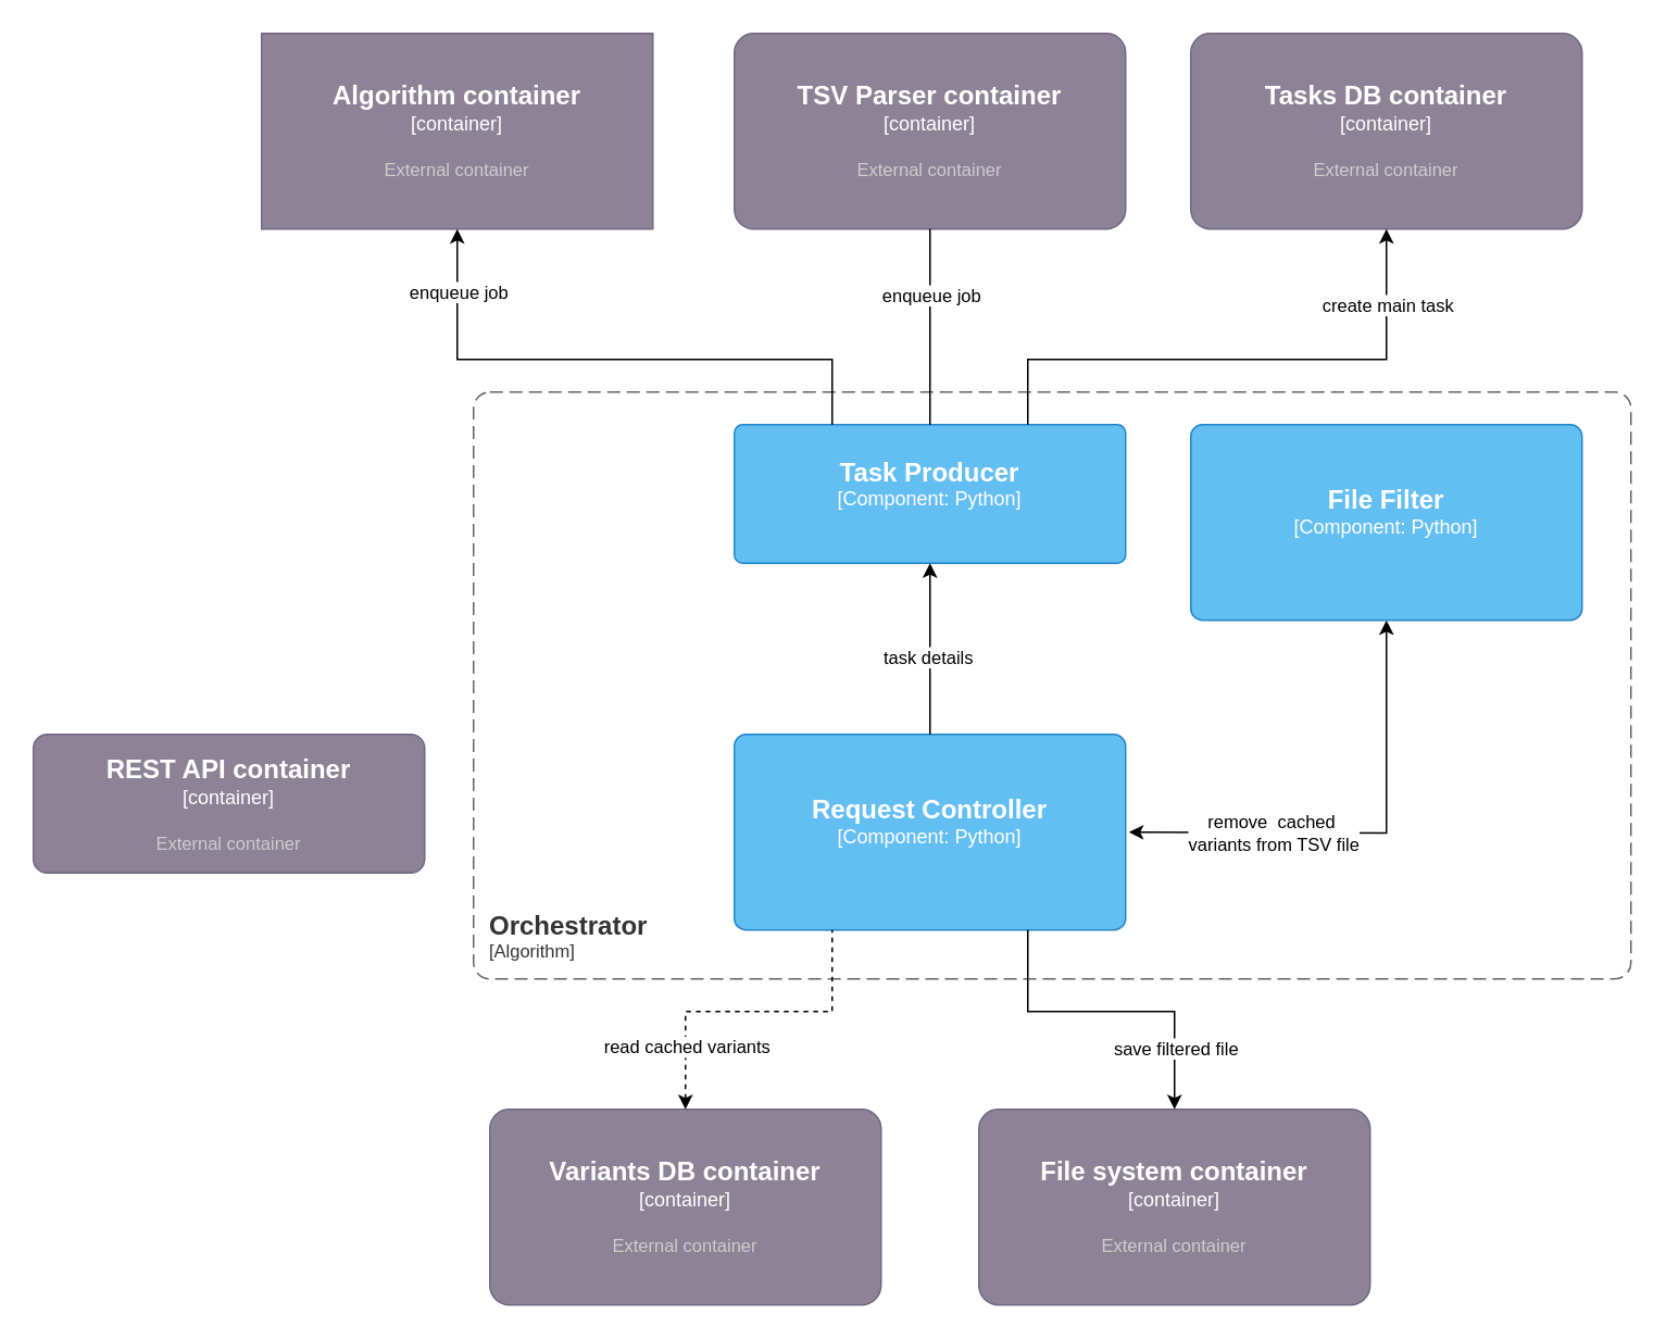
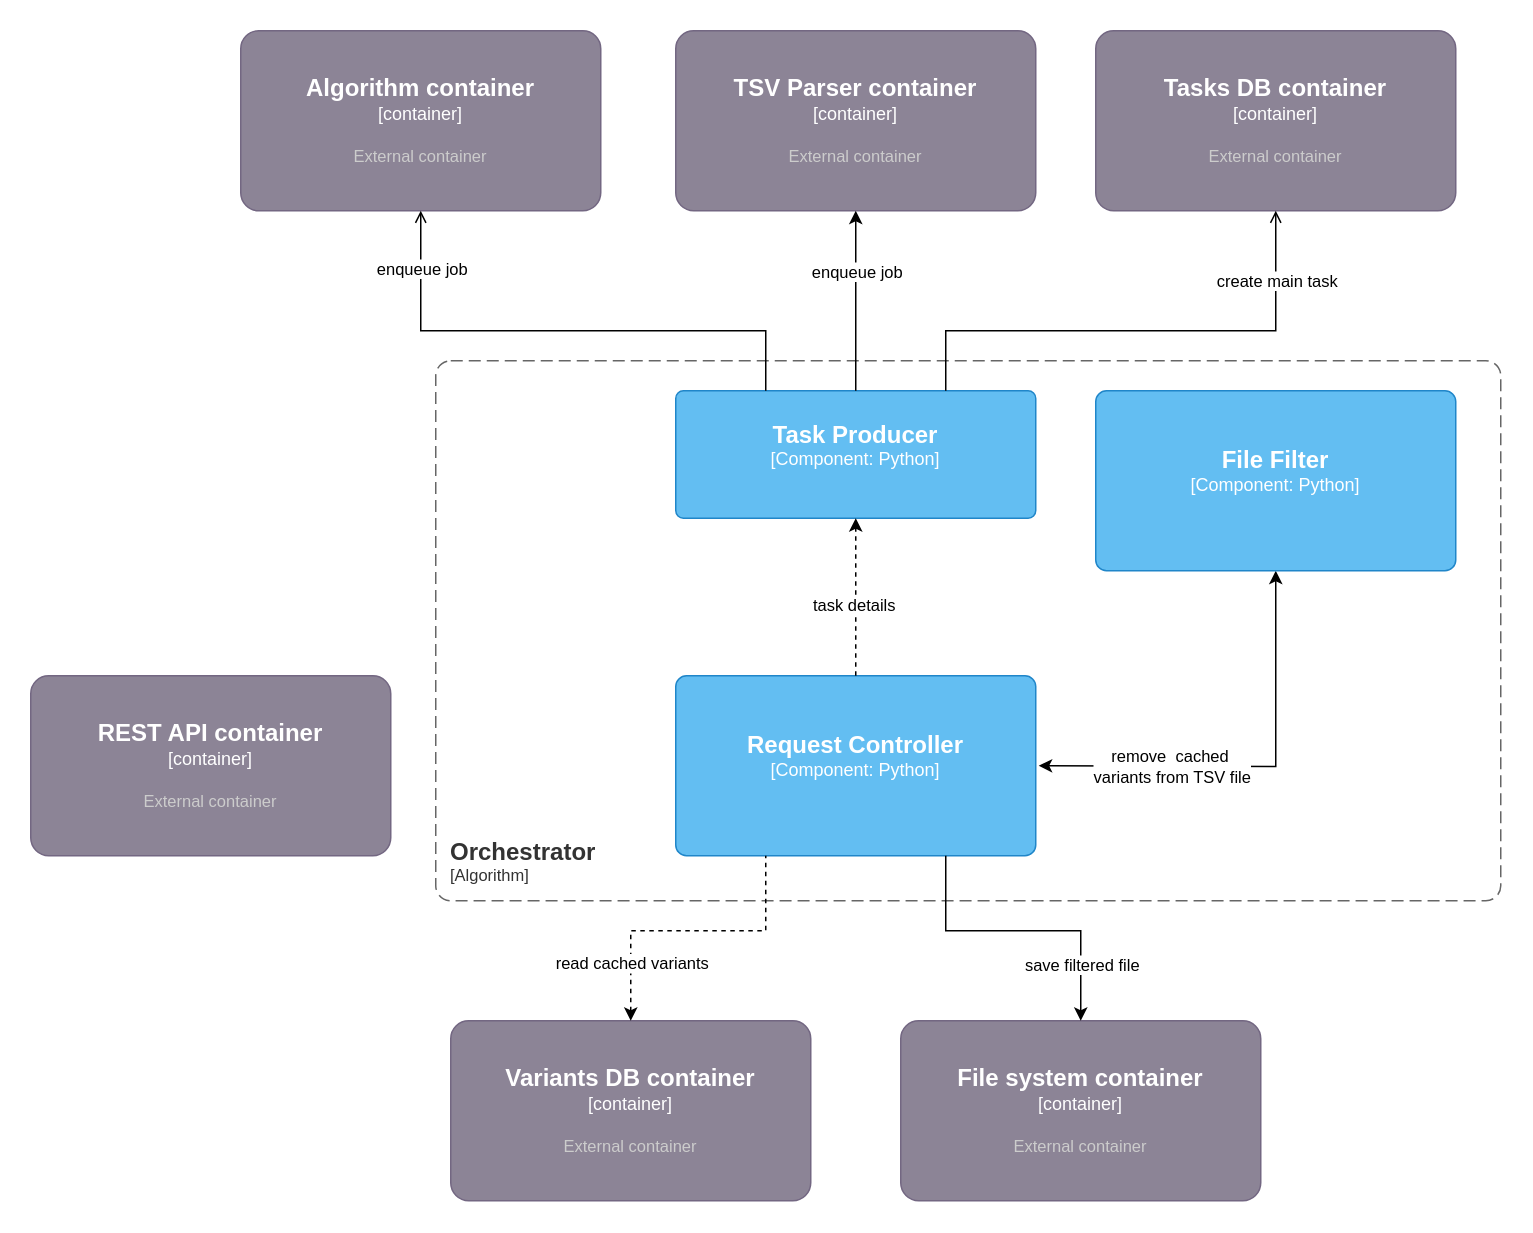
- <mxCell id="12" value="&lt;font style=&quot;font-size: 16px&quot;&gt;&lt;b&gt;Algorithm container&lt;/b&gt;&lt;/font&gt;&lt;div&gt;[container]&lt;/div&gt;&lt;br&gt;&lt;div&gt;&lt;font style=&quot;font-size: 11px&quot;&gt;&lt;font color=&quot;#cccccc&quot;&gt;External container&lt;/font&gt;&lt;/div&gt;" style="whiteSpace=wrap;html=1;labelBackgroundColor=none;fillColor=#8C8496;fontColor=#ffffff;align=center;arcSize=10;strokeColor=#736782;metaEdit=1;resizable=0;points=[[0.25,0,0],[0.5,0,0],[0.75,0,0],[1,0.25,0],[1,0.5,0],[1,0.75,0],[0.75,1,0],[0.5,1,0],[0.25,1,0],[0,0.75,0],[0,0.5,0],[0,0.25,0]];rounded=0;" vertex="1" parent="1"><mxGeometry x="160" y="20" width="240" height="120" as="geometry" /></mxCell>
+ <mxCell id="12" value="&lt;font style=&quot;font-size: 16px&quot;&gt;&lt;b&gt;Algorithm container&lt;/b&gt;&lt;/font&gt;&lt;div&gt;[container]&lt;/div&gt;&lt;br&gt;&lt;div&gt;&lt;font style=&quot;font-size: 11px&quot;&gt;&lt;font color=&quot;#cccccc&quot;&gt;External container&lt;/font&gt;&lt;/div&gt;" style="rounded=1;whiteSpace=wrap;html=1;labelBackgroundColor=none;fillColor=#8C8496;fontColor=#ffffff;align=center;arcSize=10;strokeColor=#736782;metaEdit=1;resizable=0;points=[[0.25,0,0],[0.5,0,0],[0.75,0,0],[1,0.25,0],[1,0.5,0],[1,0.75,0],[0.75,1,0],[0.5,1,0],[0.25,1,0],[0,0.75,0],[0,0.5,0],[0,0.25,0]];" vertex="1" parent="1"><mxGeometry x="160" y="20" width="240" height="120" as="geometry" /></mxCell>
- <mxCell id="18" style="edgeStyle=orthogonalEdgeStyle;rounded=0;orthogonalLoop=1;jettySize=auto;html=1;exitX=0.5;exitY=0;exitDx=0;exitDy=0;exitPerimeter=0;entryX=0.5;entryY=1;entryDx=0;entryDy=0;entryPerimeter=0;endArrow=none;" edge="1" parent="1" source="13" target="11"><mxGeometry relative="1" as="geometry"><mxPoint x="570" y="210" as="sourcePoint" /></mxGeometry></mxCell>
+ <mxCell id="18" style="edgeStyle=orthogonalEdgeStyle;rounded=0;orthogonalLoop=1;jettySize=auto;html=1;exitX=0.5;exitY=0;exitDx=0;exitDy=0;exitPerimeter=0;entryX=0.5;entryY=1;entryDx=0;entryDy=0;entryPerimeter=0;" edge="1" parent="1" source="13" target="11"><mxGeometry relative="1" as="geometry"><mxPoint x="570" y="210" as="sourcePoint" /></mxGeometry></mxCell>
- <mxCell id="16" style="edgeStyle=orthogonalEdgeStyle;rounded=0;orthogonalLoop=1;jettySize=auto;html=1;exitX=0.25;exitY=0;exitDx=0;exitDy=0;exitPerimeter=0;entryX=0.5;entryY=1;entryDx=0;entryDy=0;entryPerimeter=0;" edge="1" parent="1" source="13" target="12"><mxGeometry relative="1" as="geometry"><mxPoint x="510" y="210" as="sourcePoint" /><Array as="points"><mxPoint x="510" y="220" /><mxPoint x="280" y="220" /></Array></mxGeometry></mxCell>
+ <mxCell id="16" style="edgeStyle=orthogonalEdgeStyle;rounded=0;orthogonalLoop=1;jettySize=auto;html=1;exitX=0.25;exitY=0;exitDx=0;exitDy=0;exitPerimeter=0;entryX=0.5;entryY=1;entryDx=0;entryDy=0;entryPerimeter=0;endArrow=open;" edge="1" parent="1" source="13" target="12"><mxGeometry relative="1" as="geometry"><mxPoint x="510" y="210" as="sourcePoint" /><Array as="points"><mxPoint x="510" y="220" /><mxPoint x="280" y="220" /></Array></mxGeometry></mxCell>
- <mxCell id="22" style="edgeStyle=orthogonalEdgeStyle;rounded=0;orthogonalLoop=1;jettySize=auto;html=1;entryX=0.5;entryY=1;entryDx=0;entryDy=0;entryPerimeter=0;exitX=0.75;exitY=0;exitDx=0;exitDy=0;exitPerimeter=0;" edge="1" parent="1" source="13" target="10"><mxGeometry relative="1" as="geometry"><mxPoint x="630" y="210" as="sourcePoint" /><Array as="points"><mxPoint x="630" y="220" /><mxPoint x="850" y="220" /></Array></mxGeometry></mxCell>
+ <mxCell id="22" style="edgeStyle=orthogonalEdgeStyle;rounded=0;orthogonalLoop=1;jettySize=auto;html=1;entryX=0.5;entryY=1;entryDx=0;entryDy=0;entryPerimeter=0;exitX=0.75;exitY=0;exitDx=0;exitDy=0;exitPerimeter=0;endArrow=open;" edge="1" parent="1" source="13" target="10"><mxGeometry relative="1" as="geometry"><mxPoint x="630" y="210" as="sourcePoint" /><Array as="points"><mxPoint x="630" y="220" /><mxPoint x="850" y="220" /></Array></mxGeometry></mxCell>
- <mxCell id="14" style="edgeStyle=orthogonalEdgeStyle;rounded=0;orthogonalLoop=1;jettySize=auto;html=1;exitX=0.5;exitY=0;exitDx=0;exitDy=0;exitPerimeter=0;entryX=0.5;entryY=1;entryDx=0;entryDy=0;entryPerimeter=0;" edge="1" parent="1" source="6" target="13"><mxGeometry relative="1" as="geometry" /></mxCell>
+ <mxCell id="14" style="edgeStyle=orthogonalEdgeStyle;rounded=0;orthogonalLoop=1;jettySize=auto;html=1;exitX=0.5;exitY=0;exitDx=0;exitDy=0;exitPerimeter=0;entryX=0.5;entryY=1;entryDx=0;entryDy=0;entryPerimeter=0;dashed=1;" edge="1" parent="1" source="6" target="13"><mxGeometry relative="1" as="geometry" /></mxCell>
- <mxCell id="3" value="&lt;font style=&quot;font-size: 16px&quot;&gt;&lt;b&gt;REST API container&lt;/b&gt;&lt;/font&gt;&lt;div&gt;[container]&lt;/div&gt;&lt;br&gt;&lt;div&gt;&lt;font style=&quot;font-size: 11px&quot;&gt;&lt;font color=&quot;#cccccc&quot;&gt;External container&lt;/font&gt;&lt;/div&gt;" style="rounded=1;whiteSpace=wrap;html=1;labelBackgroundColor=none;fillColor=#8C8496;fontColor=#ffffff;align=center;arcSize=10;strokeColor=#736782;metaEdit=1;resizable=0;points=[[0.25,0,0],[0.5,0,0],[0.75,0,0],[1,0.25,0],[1,0.5,0],[1,0.75,0],[0.75,1,0],[0.5,1,0],[0.25,1,0],[0,0.75,0],[0,0.5,0],[0,0.25,0]];" vertex="1" parent="1"><mxGeometry x="20" y="450" width="240" height="85" as="geometry" /></mxCell>
+ <mxCell id="3" value="&lt;font style=&quot;font-size: 16px&quot;&gt;&lt;b&gt;REST API container&lt;/b&gt;&lt;/font&gt;&lt;div&gt;[container]&lt;/div&gt;&lt;br&gt;&lt;div&gt;&lt;font style=&quot;font-size: 11px&quot;&gt;&lt;font color=&quot;#cccccc&quot;&gt;External container&lt;/font&gt;&lt;/div&gt;" style="rounded=1;whiteSpace=wrap;html=1;labelBackgroundColor=none;fillColor=#8C8496;fontColor=#ffffff;align=center;arcSize=10;strokeColor=#736782;metaEdit=1;resizable=0;points=[[0.25,0,0],[0.5,0,0],[0.75,0,0],[1,0.25,0],[1,0.5,0],[1,0.75,0],[0.75,1,0],[0.5,1,0],[0.25,1,0],[0,0.75,0],[0,0.5,0],[0,0.25,0]];" vertex="1" parent="1"><mxGeometry x="20" y="450" width="240" height="120" as="geometry" /></mxCell>
